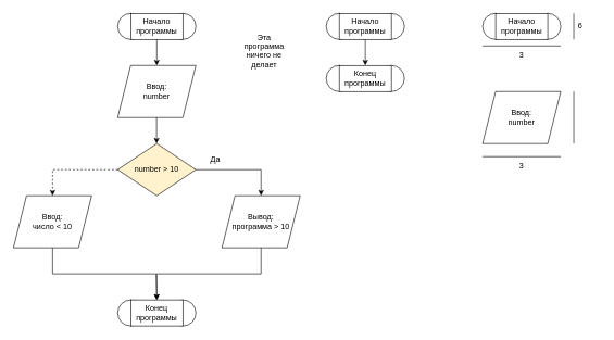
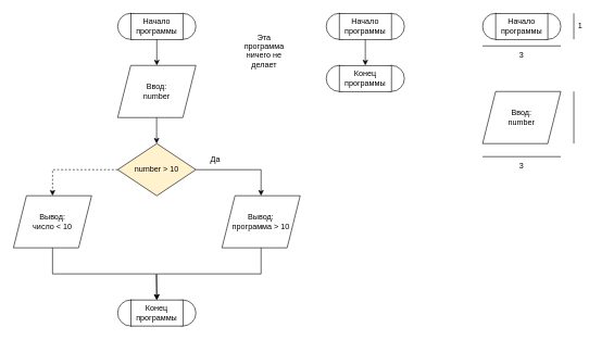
- <mxCell id="27" value="6" style="text;html=1;align=center;verticalAlign=middle;whiteSpace=wrap;rounded=0;" vertex="1" parent="1"><mxGeometry x="860" y="25" width="60" height="30" as="geometry" /></mxCell>
+ <mxCell id="27" value="1" style="text;html=1;align=center;verticalAlign=middle;whiteSpace=wrap;rounded=0;" vertex="1" parent="1"><mxGeometry x="860" y="25" width="60" height="30" as="geometry" /></mxCell>
- <mxCell id="14" value="Ввод:&lt;div&gt;число &amp;lt; 10&lt;/div&gt;" style="shape=parallelogram;perimeter=parallelogramPerimeter;whiteSpace=wrap;html=1;fixedSize=1;" vertex="1" parent="1"><mxGeometry x="20" y="300" width="120" height="80" as="geometry" /></mxCell>
+ <mxCell id="14" value="Вывод:&lt;div&gt;число &amp;lt; 10&lt;/div&gt;" style="shape=parallelogram;perimeter=parallelogramPerimeter;whiteSpace=wrap;html=1;fixedSize=1;" vertex="1" parent="1"><mxGeometry x="20" y="300" width="120" height="80" as="geometry" /></mxCell>
